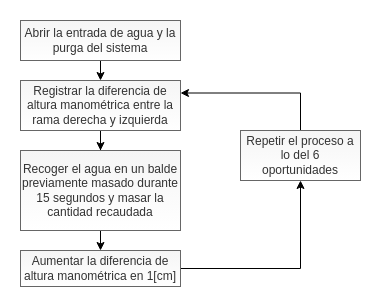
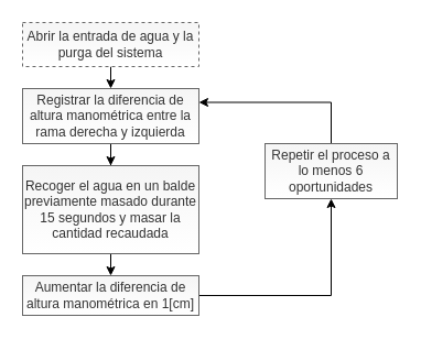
- <mxCell id="3" value="Abrir la entrada de agua y la purga del sistema" style="rounded=0;whiteSpace=wrap;html=1;fillColor=#f5f5f5;strokeColor=#666666;fontColor=#333333;gradientColor=#ffffff;" vertex="1" parent="1"><mxGeometry x="20" y="20" width="160" height="40" as="geometry" /></mxCell>
+ <mxCell id="3" value="Abrir la entrada de agua y la purga del sistema" style="rounded=0;whiteSpace=wrap;html=1;fillColor=#f5f5f5;strokeColor=#666666;fontColor=#333333;gradientColor=#ffffff;dashed=1;" vertex="1" parent="1"><mxGeometry x="20" y="20" width="160" height="40" as="geometry" /></mxCell>
- <mxCell id="11" value="Repetir el proceso a lo del 6 oportunidades" style="rounded=0;whiteSpace=wrap;html=1;fillColor=#f5f5f5;strokeColor=#666666;fontColor=#333333;gradientColor=#ffffff;" vertex="1" parent="1"><mxGeometry x="240" y="130" width="120" height="50" as="geometry" /></mxCell>
+ <mxCell id="11" value="Repetir el proceso a lo menos 6 oportunidades" style="rounded=0;whiteSpace=wrap;html=1;fillColor=#f5f5f5;strokeColor=#666666;fontColor=#333333;gradientColor=#ffffff;" vertex="1" parent="1"><mxGeometry x="240" y="130" width="120" height="50" as="geometry" /></mxCell>
